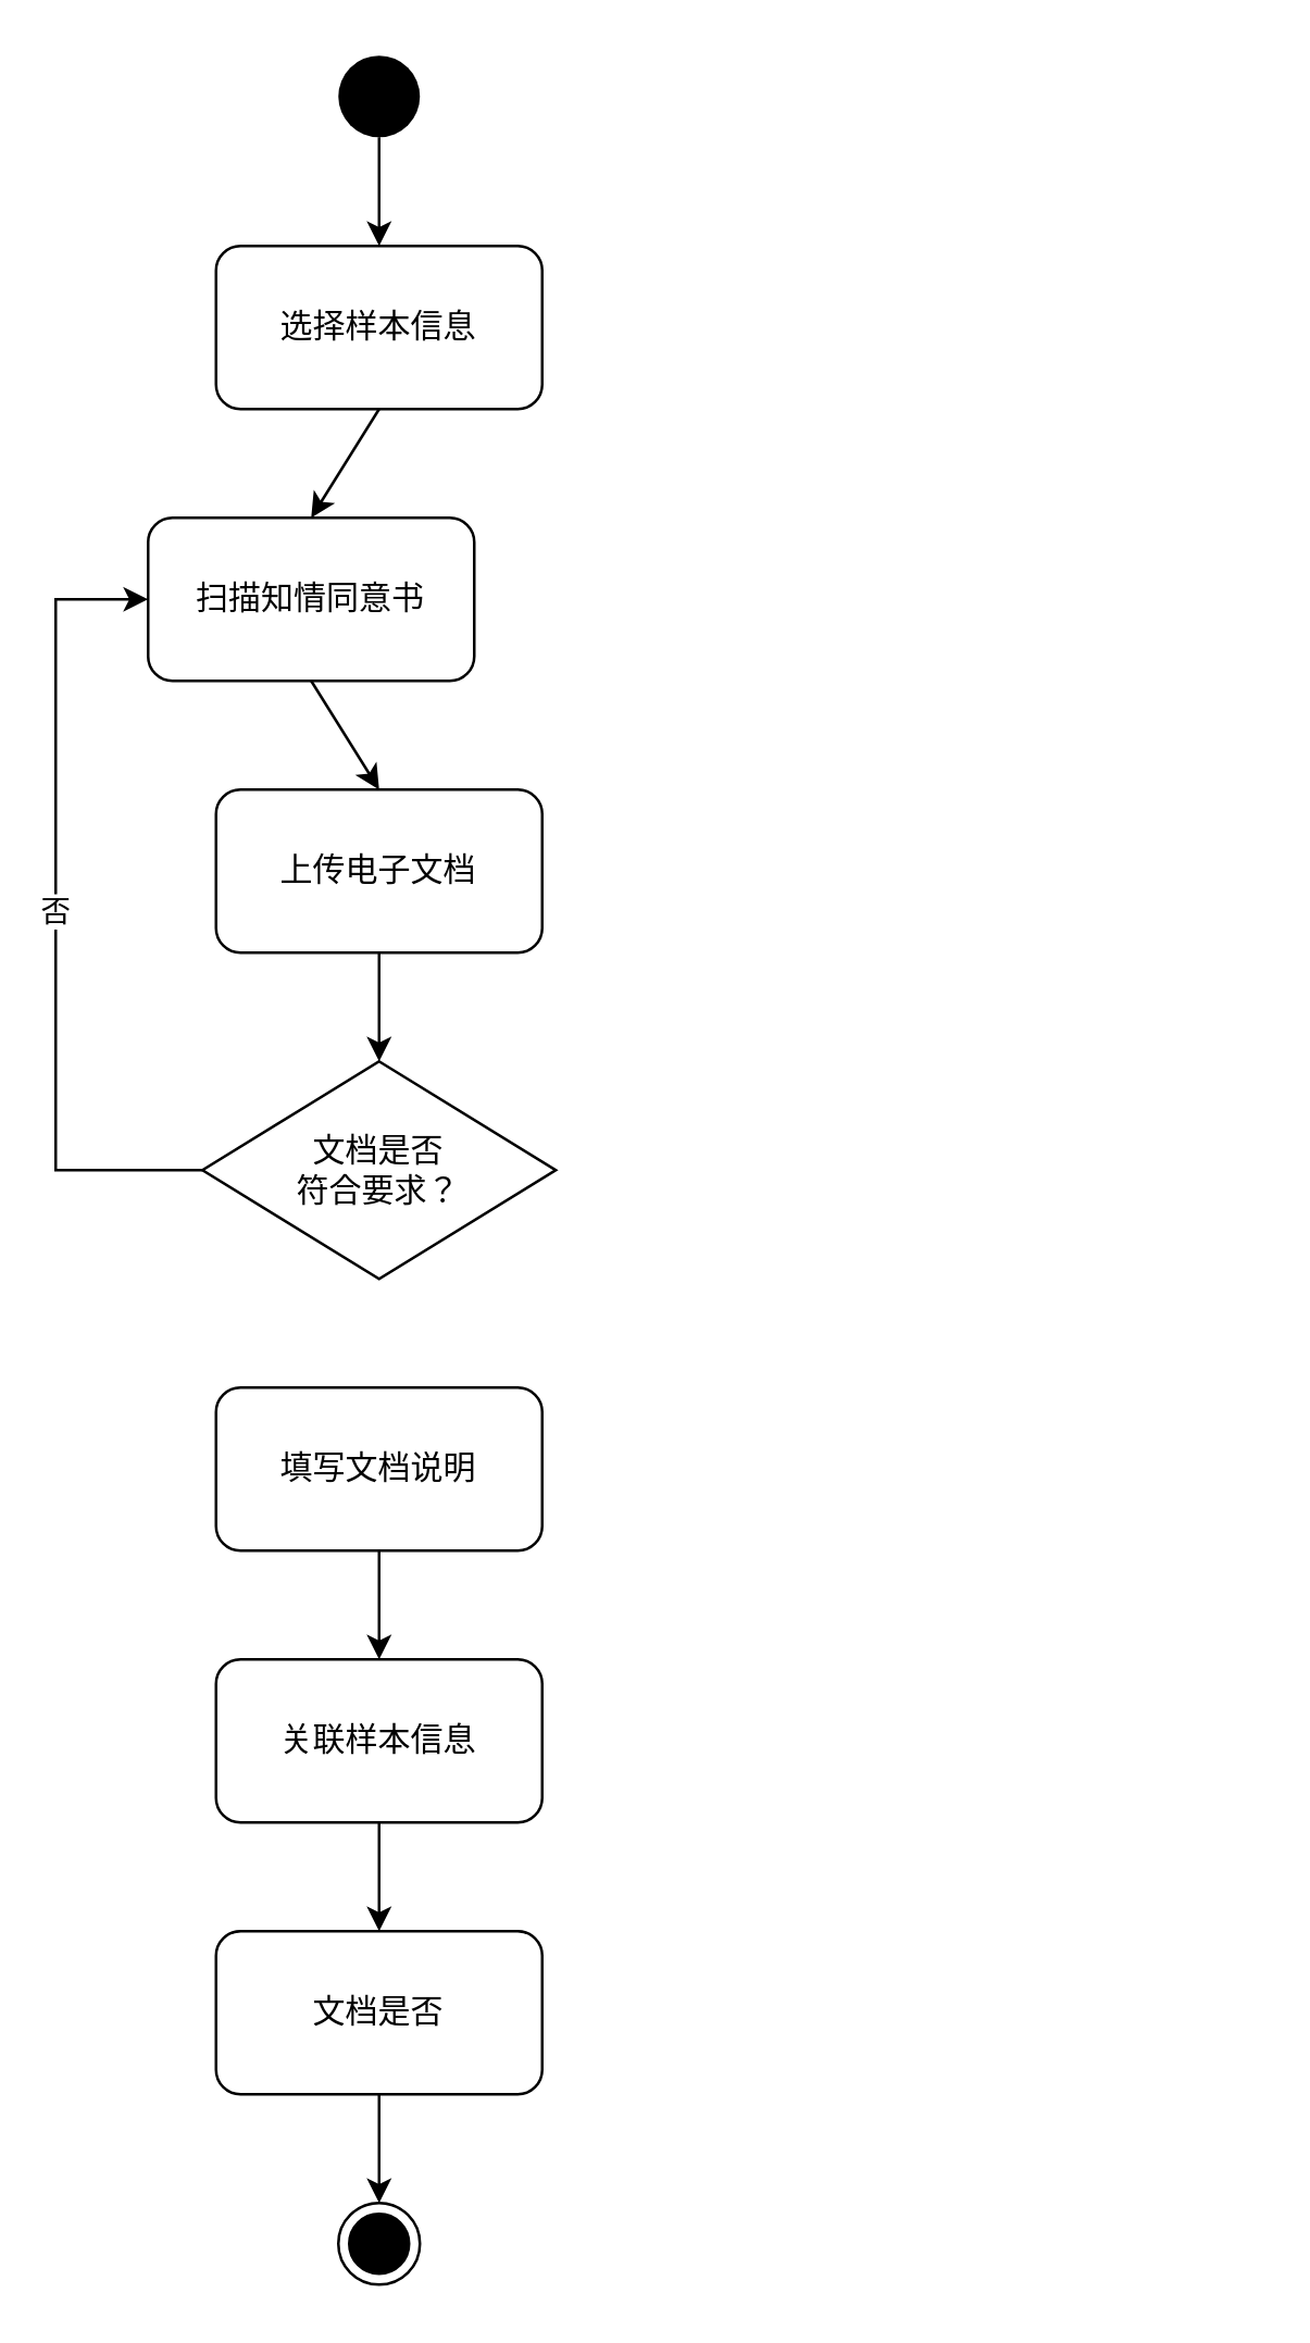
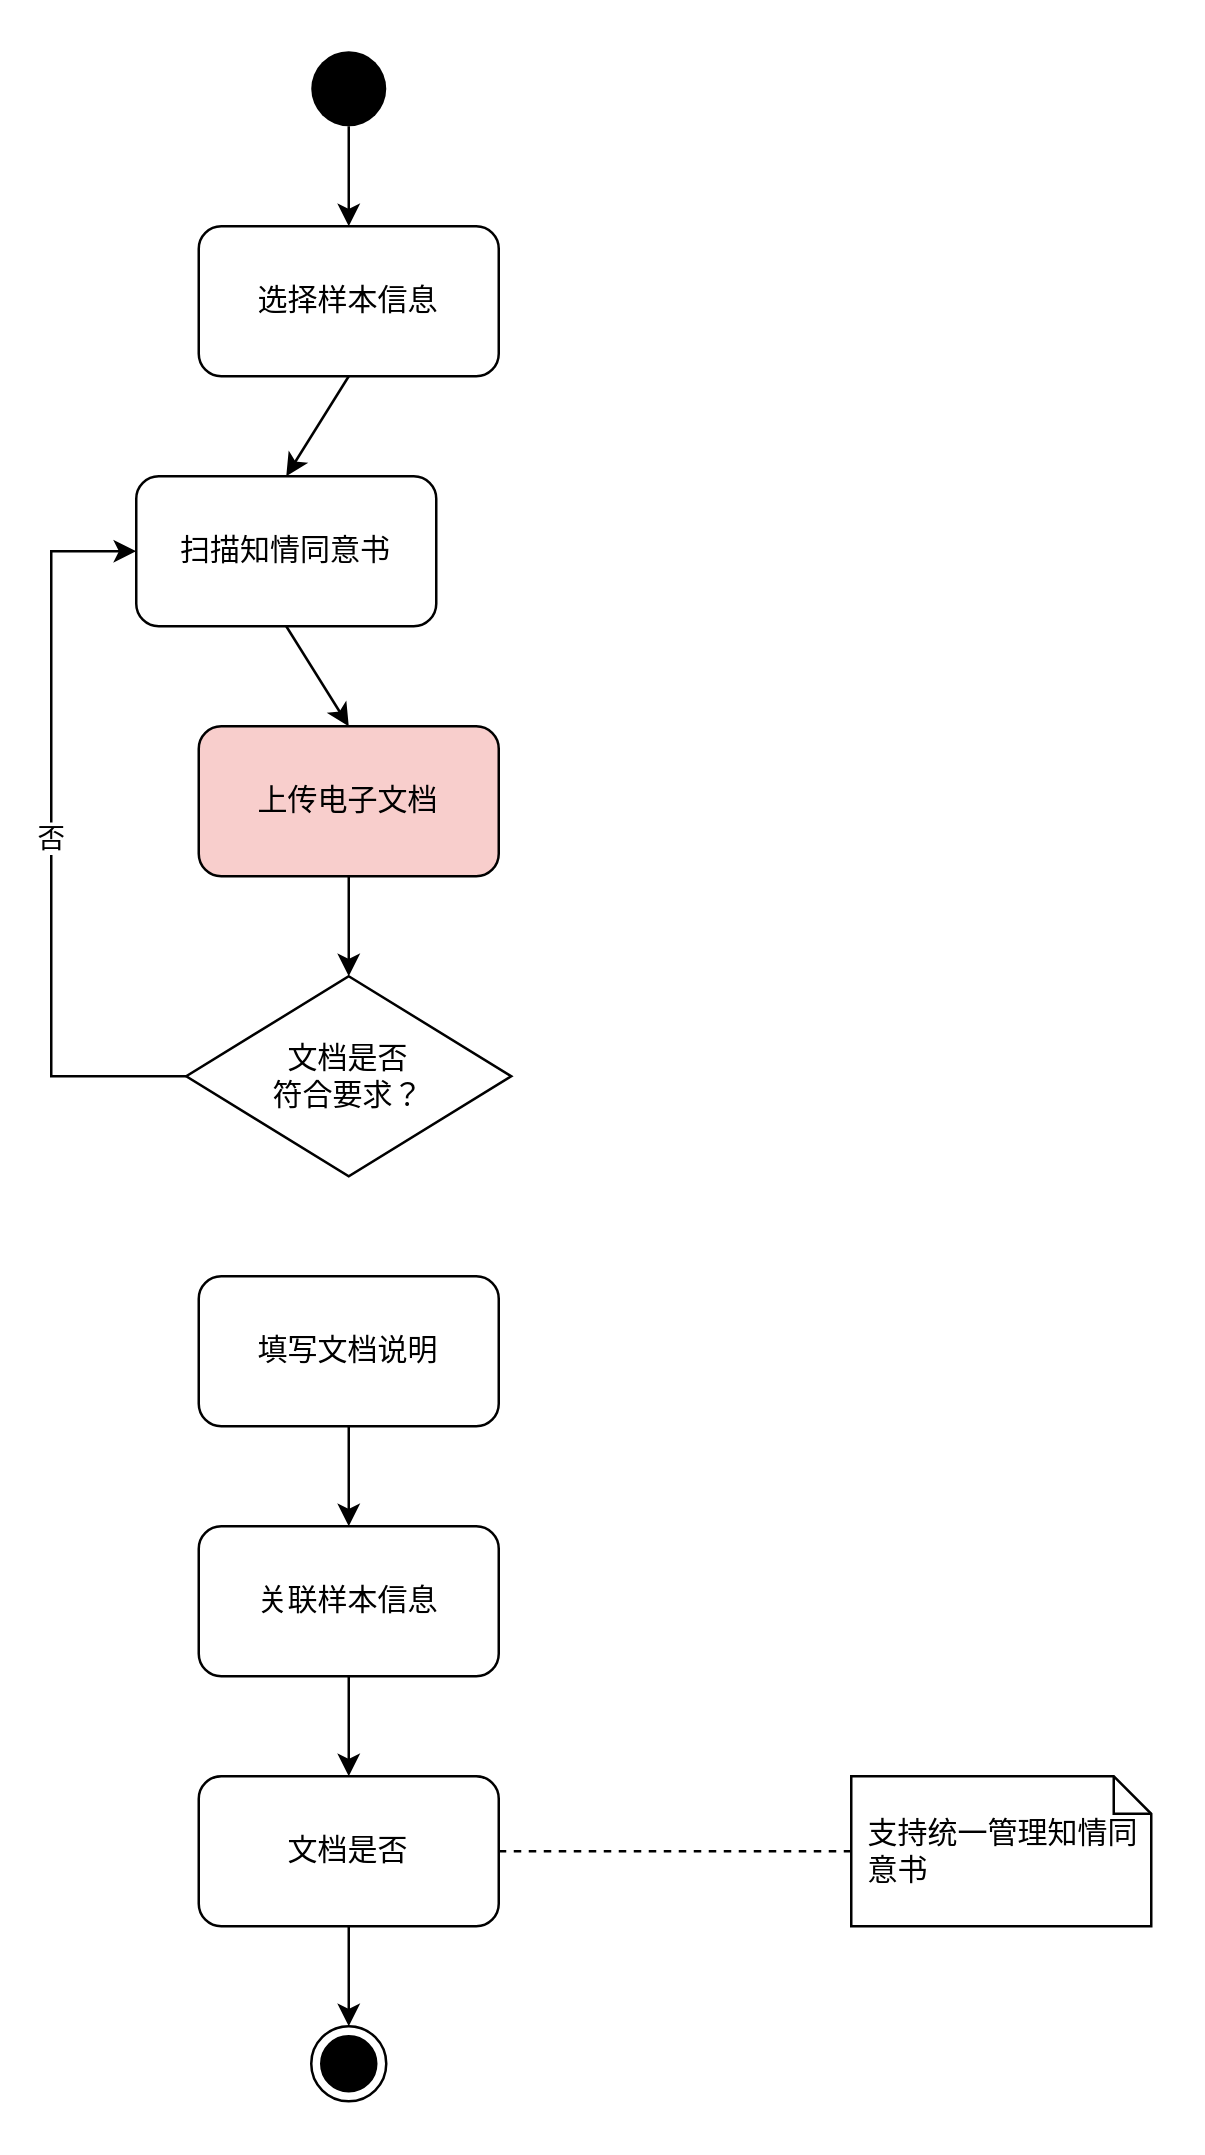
- <mxCell id="5" value="上传电子文档" style="rounded=1;whiteSpace=wrap;html=1;" vertex="1" parent="1"><mxGeometry x="79" y="290" width="120" height="60" as="geometry" /></mxCell>
+ <mxCell id="5" value="上传电子文档" style="rounded=1;whiteSpace=wrap;html=1;fillColor=#f8cecc;" vertex="1" parent="1"><mxGeometry x="79" y="290" width="120" height="60" as="geometry" /></mxCell>
+ <mxCell id="20" value="" style="endArrow=none;dashed=1;html=1;rounded=0;exitX=1;exitY=0.5;exitDx=0;exitDy=0;entryX=0;entryY=0.5;entryDx=0;entryDy=0;entryPerimeter=0;" edge="1" parent="1" source="9" target="19"><mxGeometry width="50" height="50" relative="1" as="geometry" /></mxCell>
+ <mxCell id="19" value="支持统一管理知情同意书" style="shape=note;size=15;align=left;spacingLeft=5;html=1;whiteSpace=wrap;" vertex="1" parent="1"><mxGeometry x="340" y="710" width="120" height="60" as="geometry" /></mxCell>
